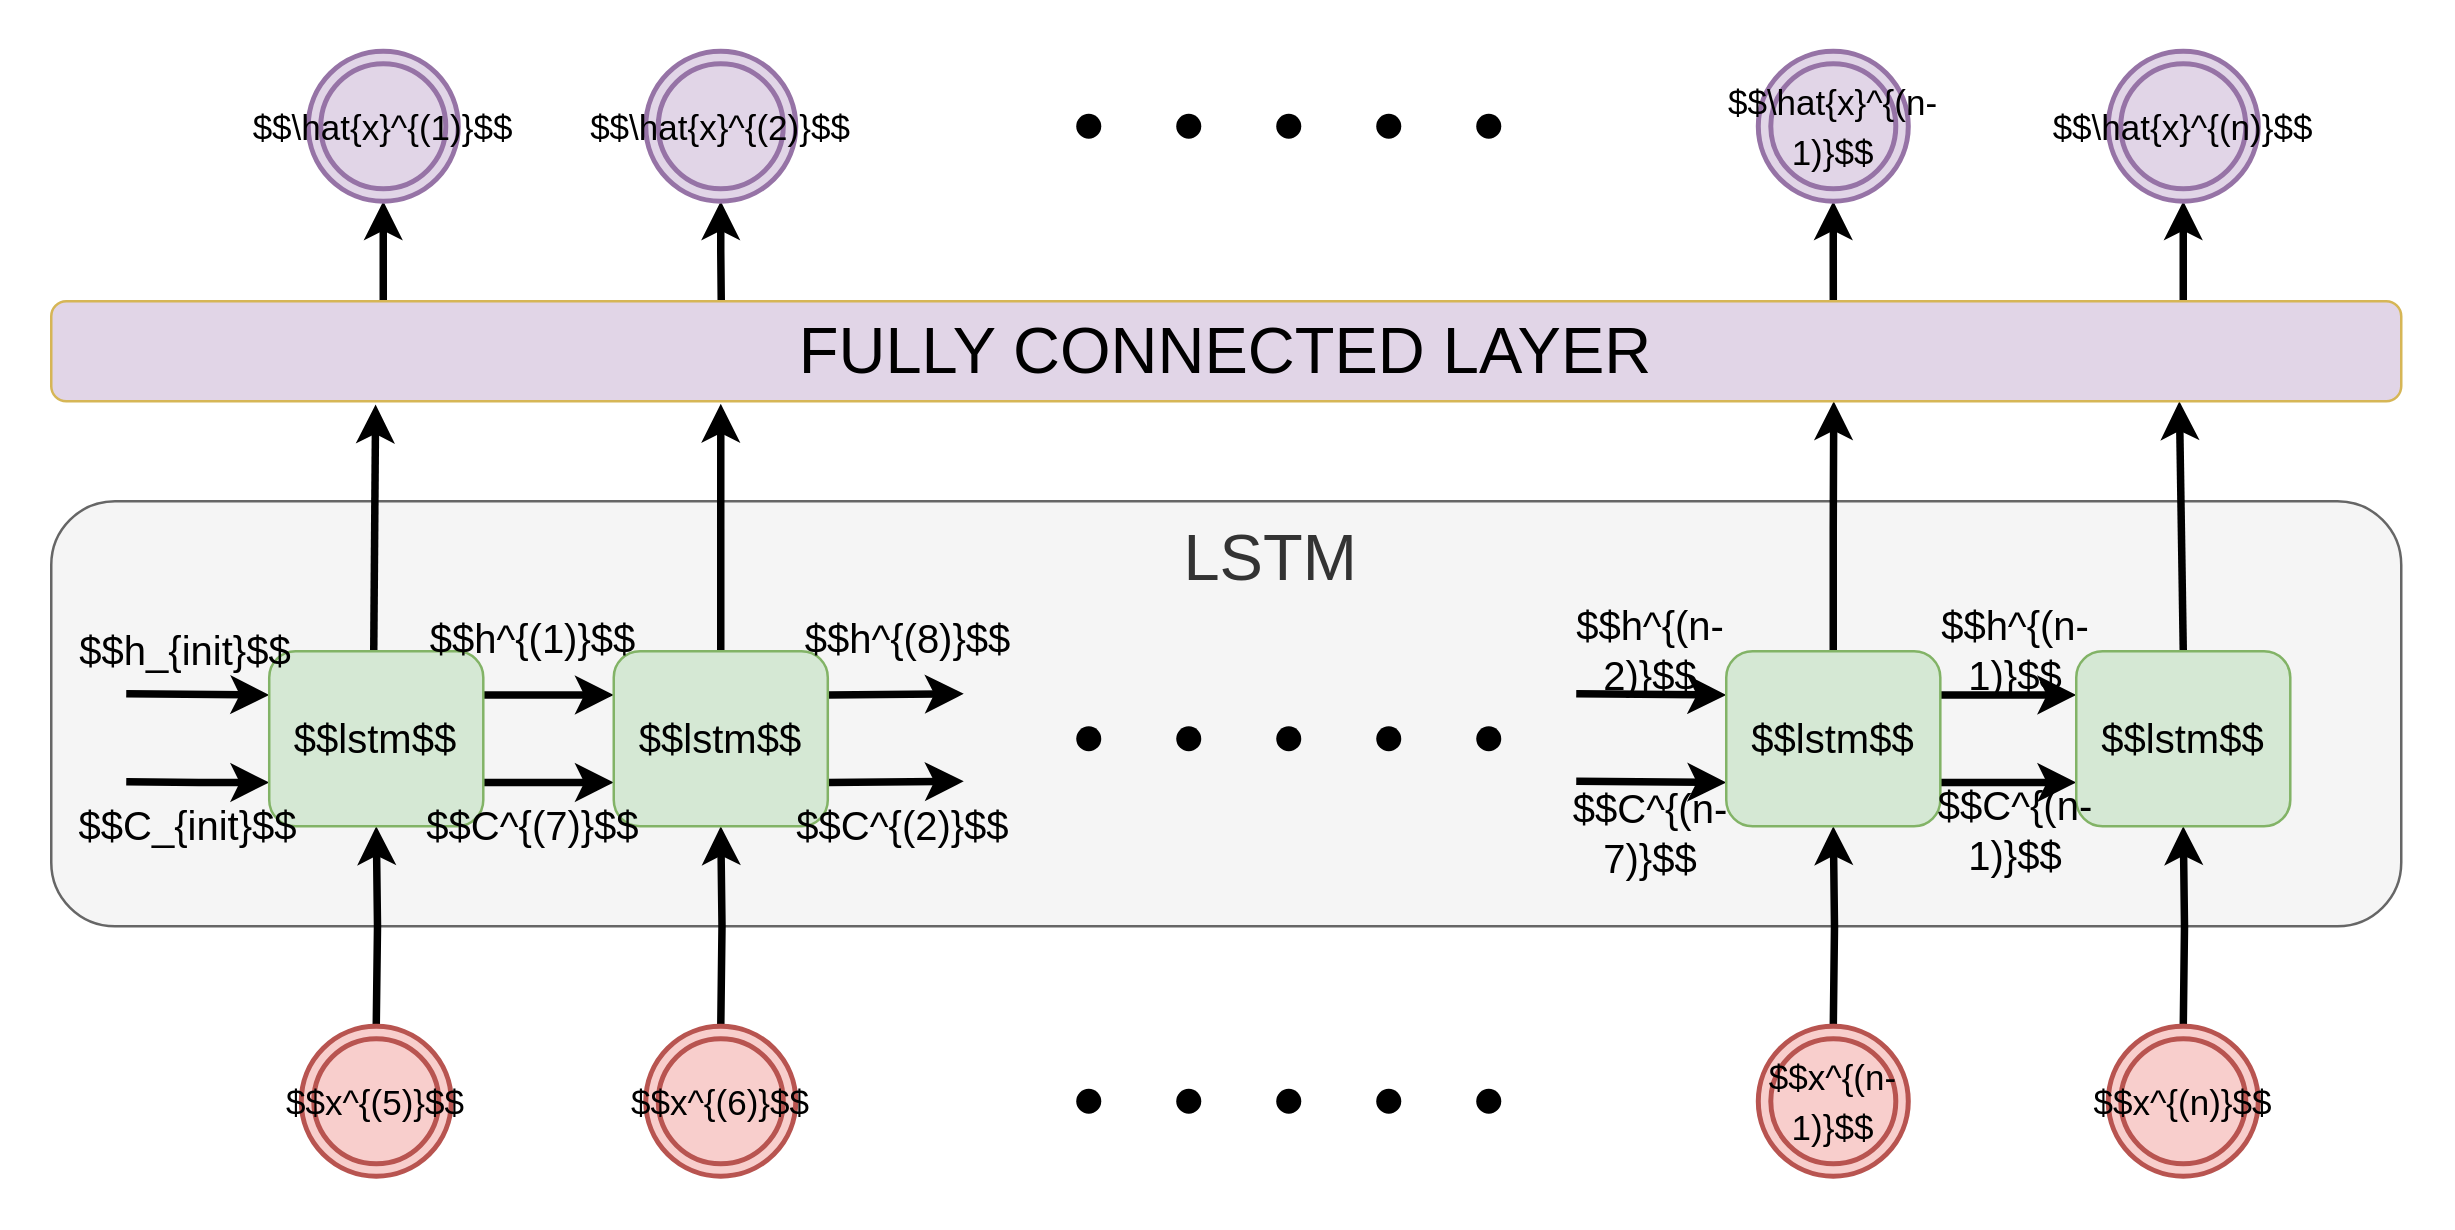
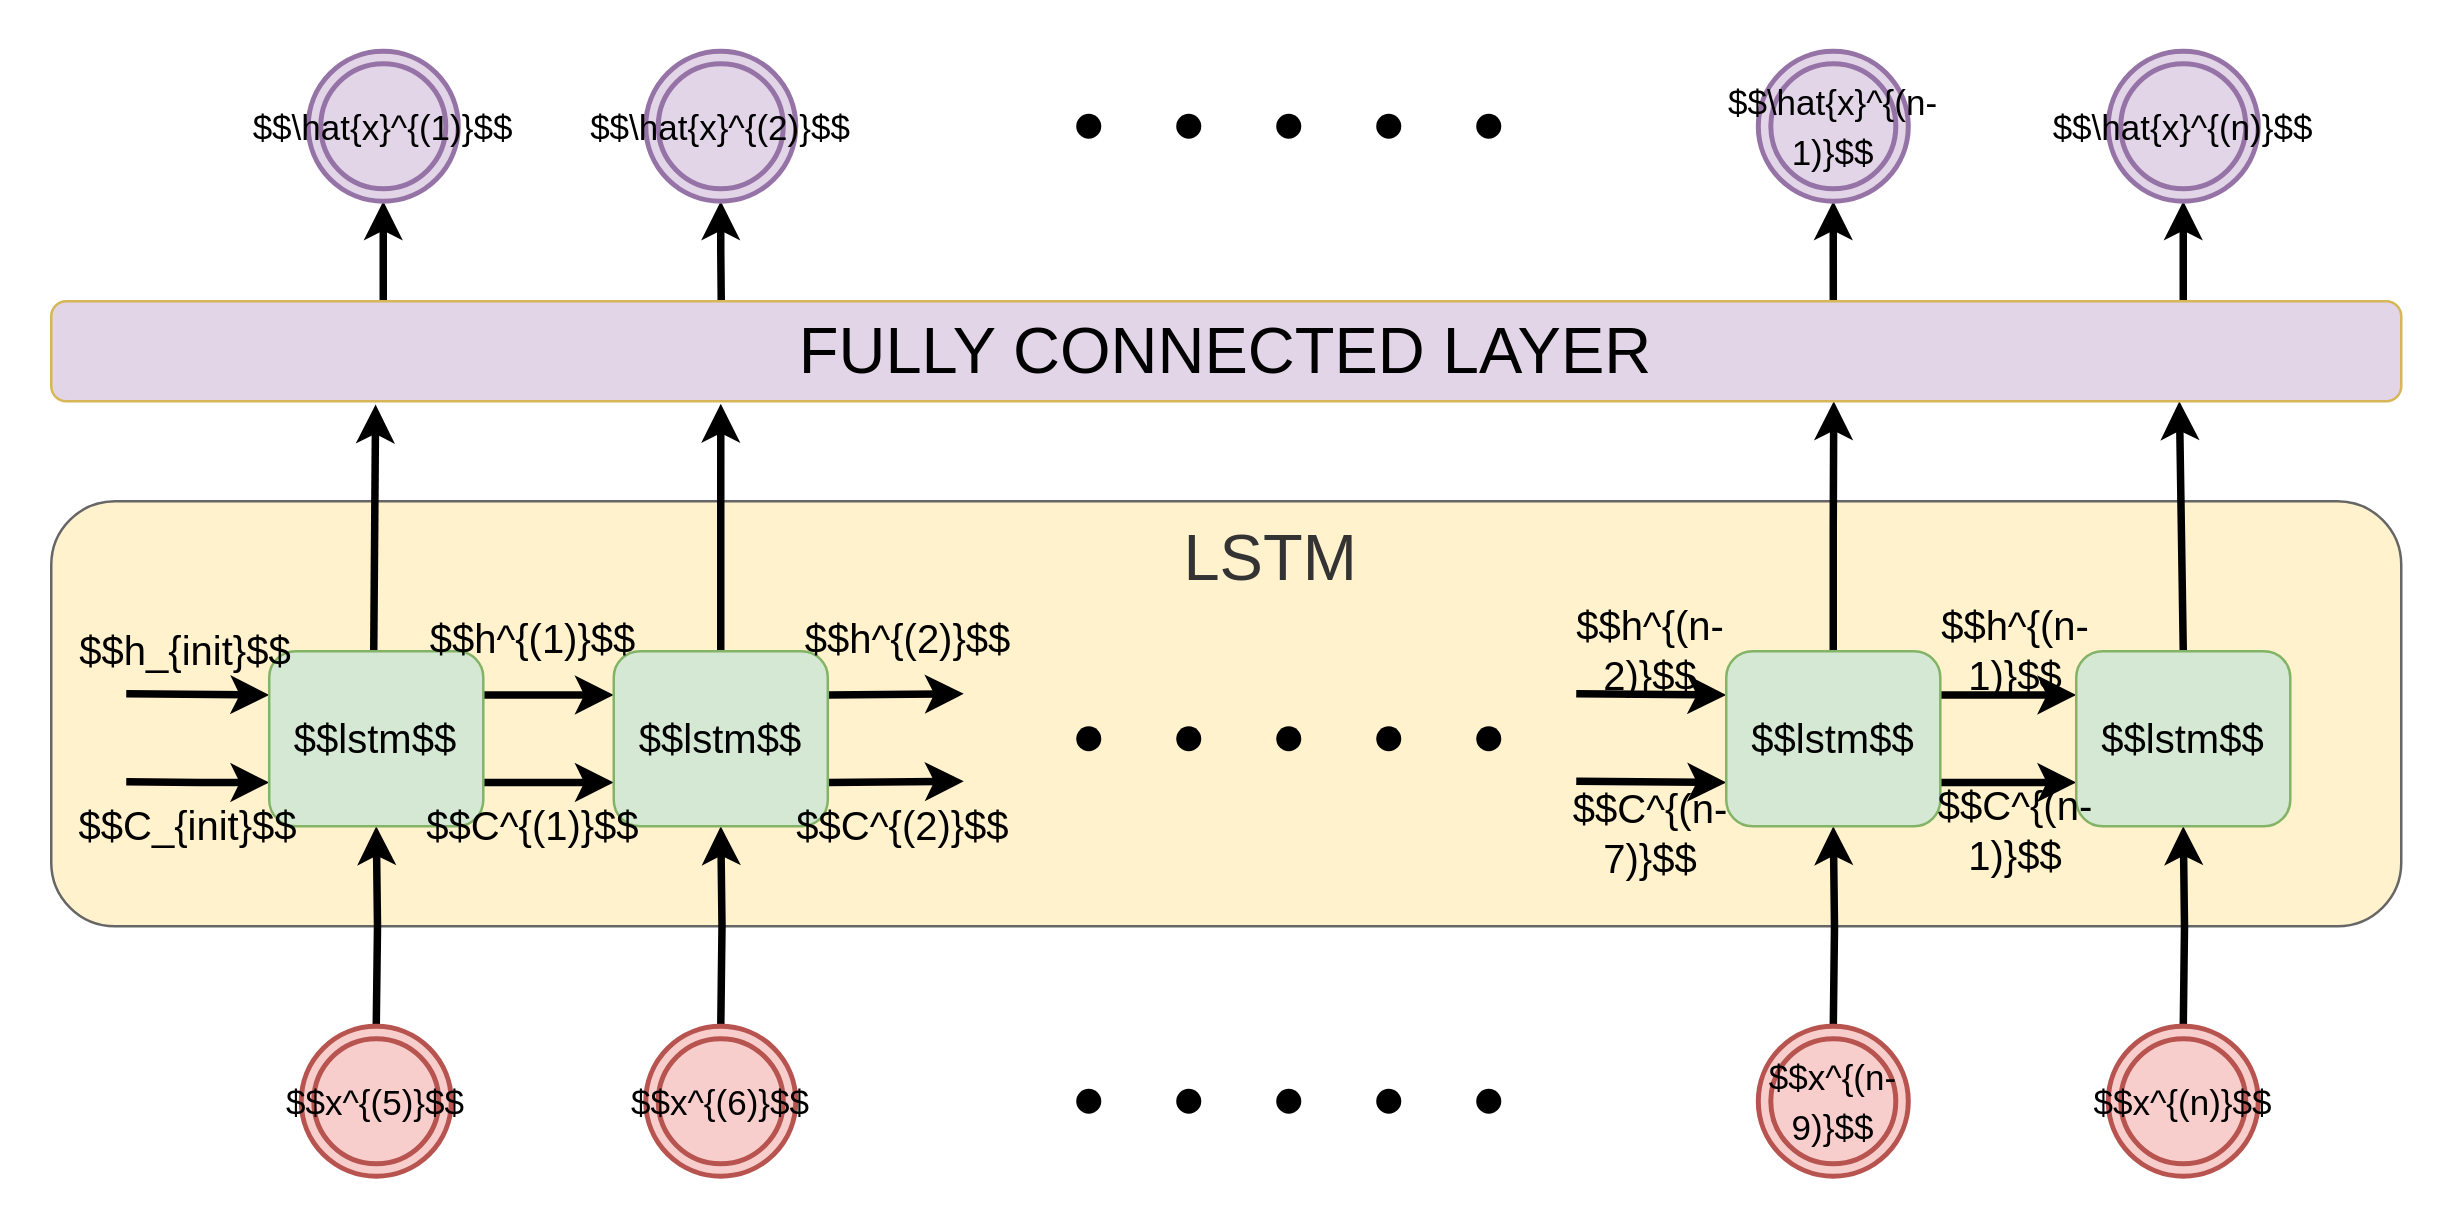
- <mxCell id="29" value="$$h^{(8)}$$" style="text;html=1;strokeColor=none;fillColor=none;align=center;verticalAlign=middle;whiteSpace=wrap;rounded=0;fontSize=16;" parent="1" vertex="1"><mxGeometry x="332.81" y="240" width="60" height="30" as="geometry" /></mxCell>
+ <mxCell id="29" value="$$h^{(2)}$$" style="text;html=1;strokeColor=none;fillColor=none;align=center;verticalAlign=middle;whiteSpace=wrap;rounded=0;fontSize=16;" parent="1" vertex="1"><mxGeometry x="332.81" y="240" width="60" height="30" as="geometry" /></mxCell>
- <mxCell id="2" value="&lt;font style=&quot;font-size: 26px&quot;&gt;&amp;nbsp; &amp;nbsp; &amp;nbsp;LSTM&lt;br&gt;&lt;br&gt;&lt;br&gt;&lt;br&gt;&lt;br&gt;&lt;/font&gt;" style="rounded=1;whiteSpace=wrap;html=1;fillColor=#f5f5f5;strokeColor=#666666;connectable=0;fontColor=#333333;" parent="1" vertex="1"><mxGeometry x="20" y="200" width="940" height="170" as="geometry" /></mxCell>
+ <mxCell id="2" value="&lt;font style=&quot;font-size: 26px&quot;&gt;&amp;nbsp; &amp;nbsp; &amp;nbsp;LSTM&lt;br&gt;&lt;br&gt;&lt;br&gt;&lt;br&gt;&lt;br&gt;&lt;/font&gt;" style="rounded=1;whiteSpace=wrap;html=1;fillColor=#fff2cc;strokeColor=#666666;connectable=0;fontColor=#333333;" parent="1" vertex="1"><mxGeometry x="20" y="200" width="940" height="170" as="geometry" /></mxCell>
- <mxCell id="26" value="$$C^{(7)}$$" style="text;html=1;strokeColor=none;fillColor=none;align=center;verticalAlign=middle;whiteSpace=wrap;rounded=0;fontSize=16;" parent="1" vertex="1"><mxGeometry x="182.81" y="315" width="60" height="30" as="geometry" /></mxCell>
+ <mxCell id="26" value="$$C^{(1)}$$" style="text;html=1;strokeColor=none;fillColor=none;align=center;verticalAlign=middle;whiteSpace=wrap;rounded=0;fontSize=16;" parent="1" vertex="1"><mxGeometry x="182.81" y="315" width="60" height="30" as="geometry" /></mxCell>
- <mxCell id="45" value="&lt;span style=&quot;font-size: 14px;&quot;&gt;$$x^{(n-1)}$$&lt;/span&gt;" style="ellipse;shape=doubleEllipse;whiteSpace=wrap;html=1;aspect=fixed;fontSize=16;strokeColor=#b85450;strokeWidth=2;fillColor=#f8cecc;" parent="1" vertex="1"><mxGeometry x="702.82" y="410" width="60" height="60" as="geometry" /></mxCell>
+ <mxCell id="45" value="&lt;span style=&quot;font-size: 14px;&quot;&gt;$$x^{(n-9)}$$&lt;/span&gt;" style="ellipse;shape=doubleEllipse;whiteSpace=wrap;html=1;aspect=fixed;fontSize=16;strokeColor=#b85450;strokeWidth=2;fillColor=#f8cecc;" parent="1" vertex="1"><mxGeometry x="702.82" y="410" width="60" height="60" as="geometry" /></mxCell>
